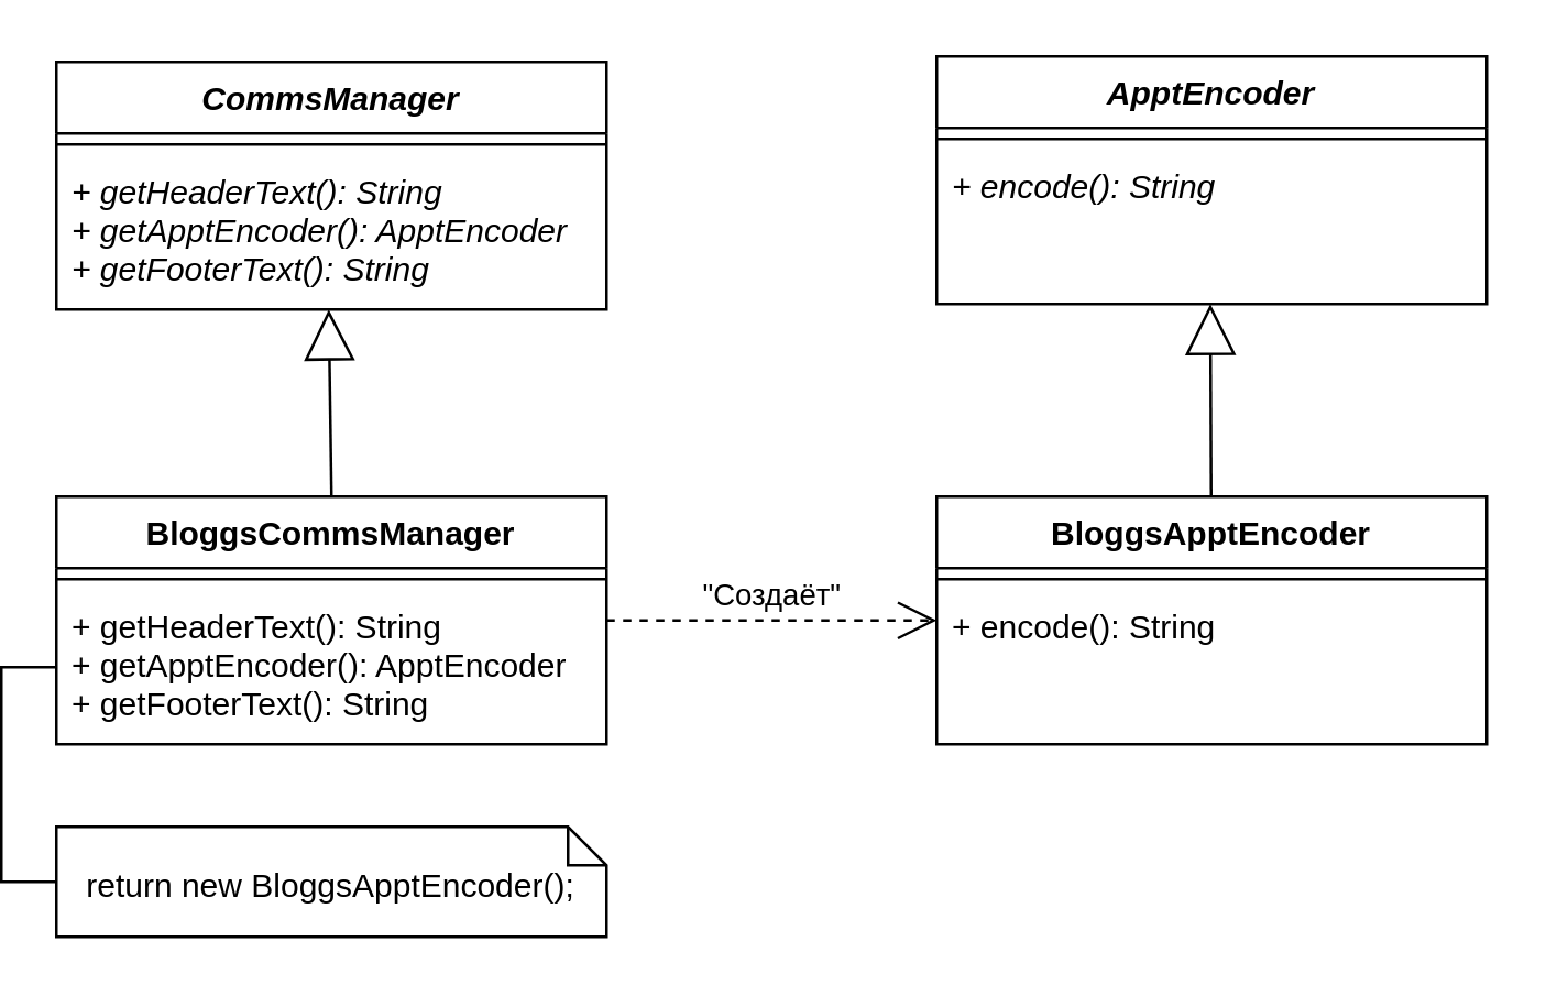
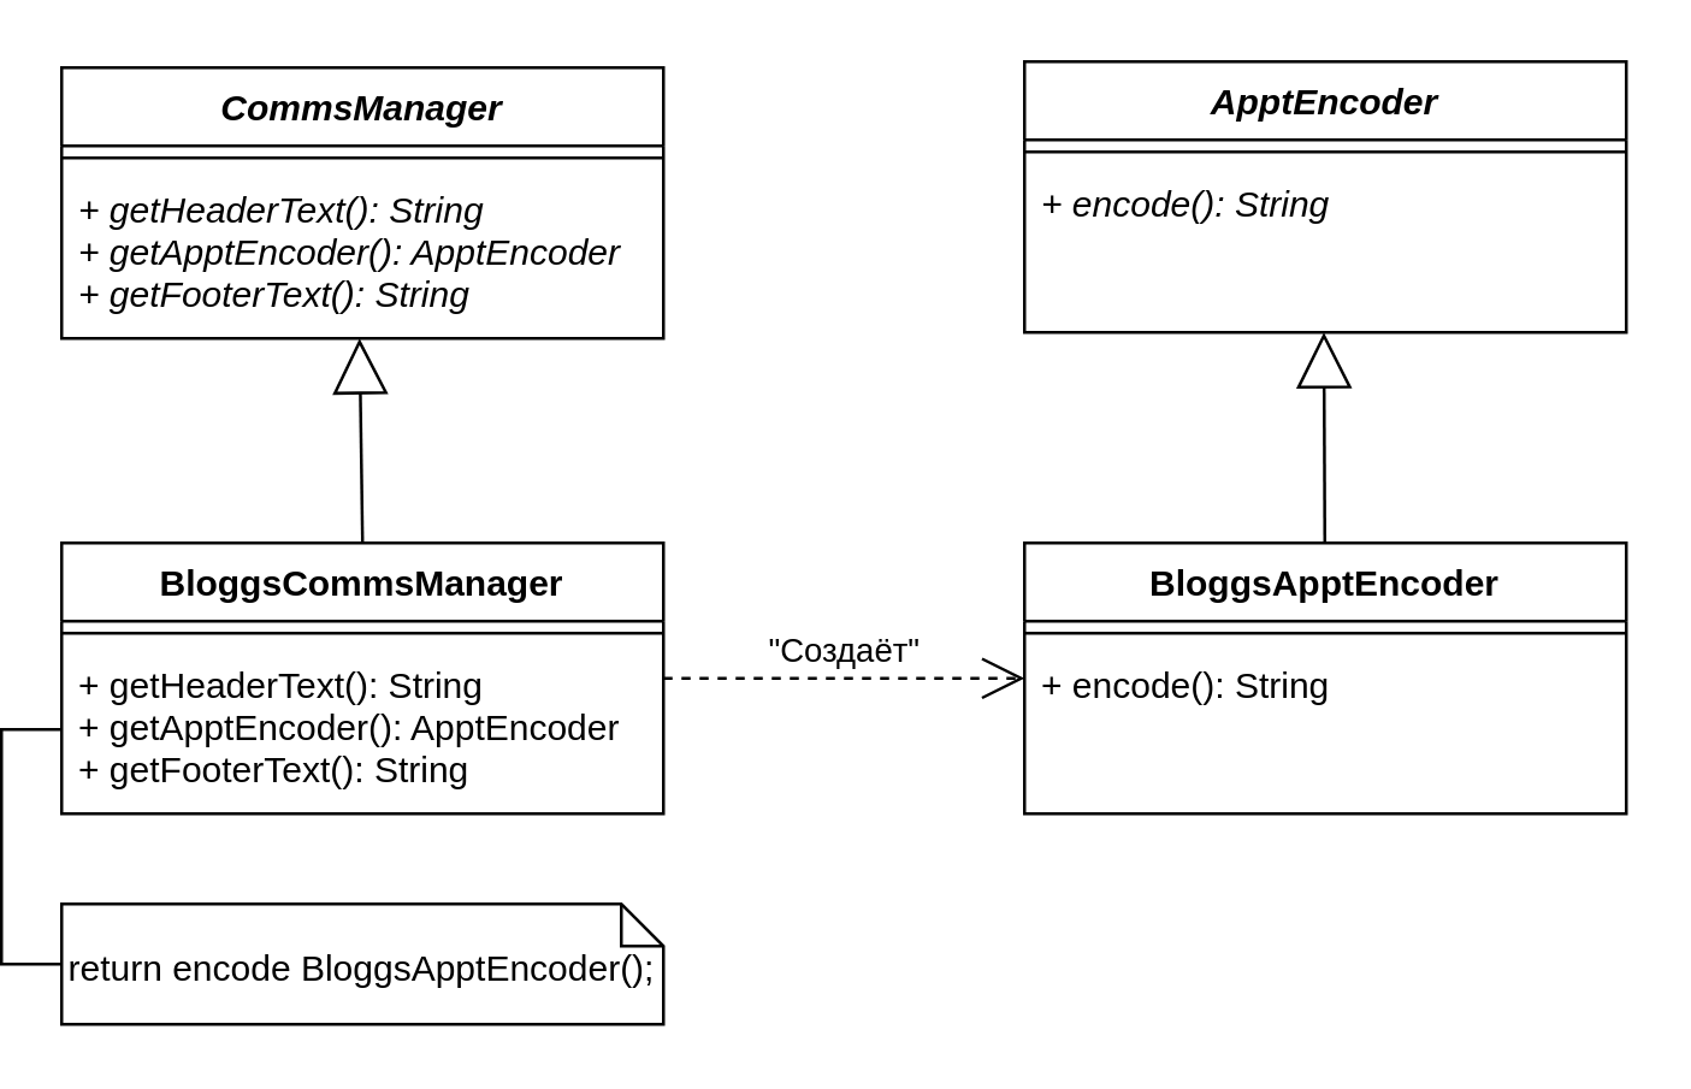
- <mxCell id="9" value="&lt;br&gt;return new BloggsApptEncoder();" style="shape=note;whiteSpace=wrap;html=1;size=14;verticalAlign=top;align=center;spacingTop=-6;" vertex="1" parent="1"><mxGeometry x="20" y="300" width="200" height="40" as="geometry" /></mxCell>
+ <mxCell id="9" value="&lt;br&gt;return encode BloggsApptEncoder();" style="shape=note;whiteSpace=wrap;html=1;size=14;verticalAlign=top;align=center;spacingTop=-6;" vertex="1" parent="1"><mxGeometry x="20" y="300" width="200" height="40" as="geometry" /></mxCell>
